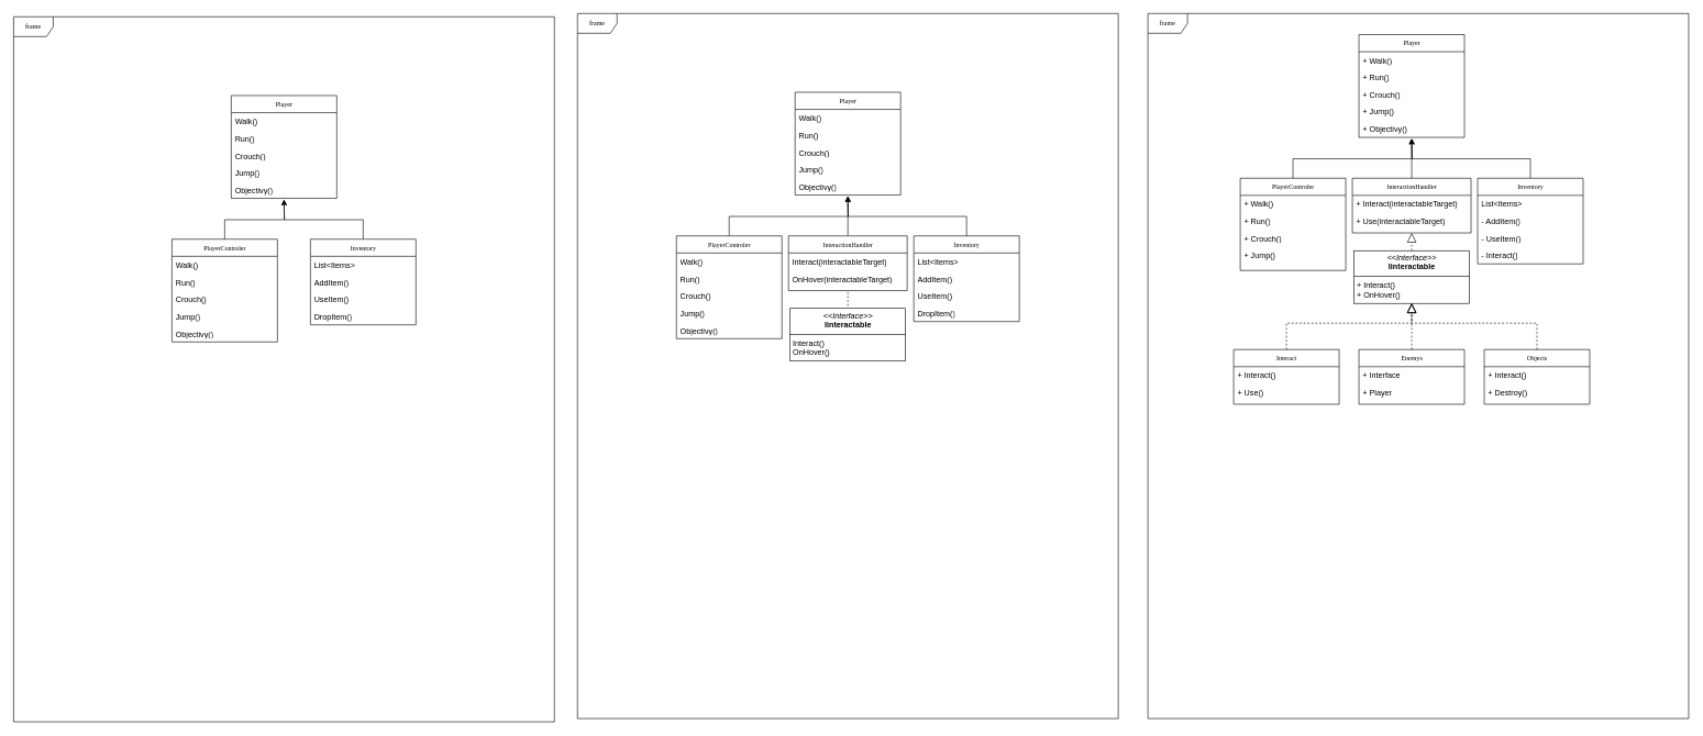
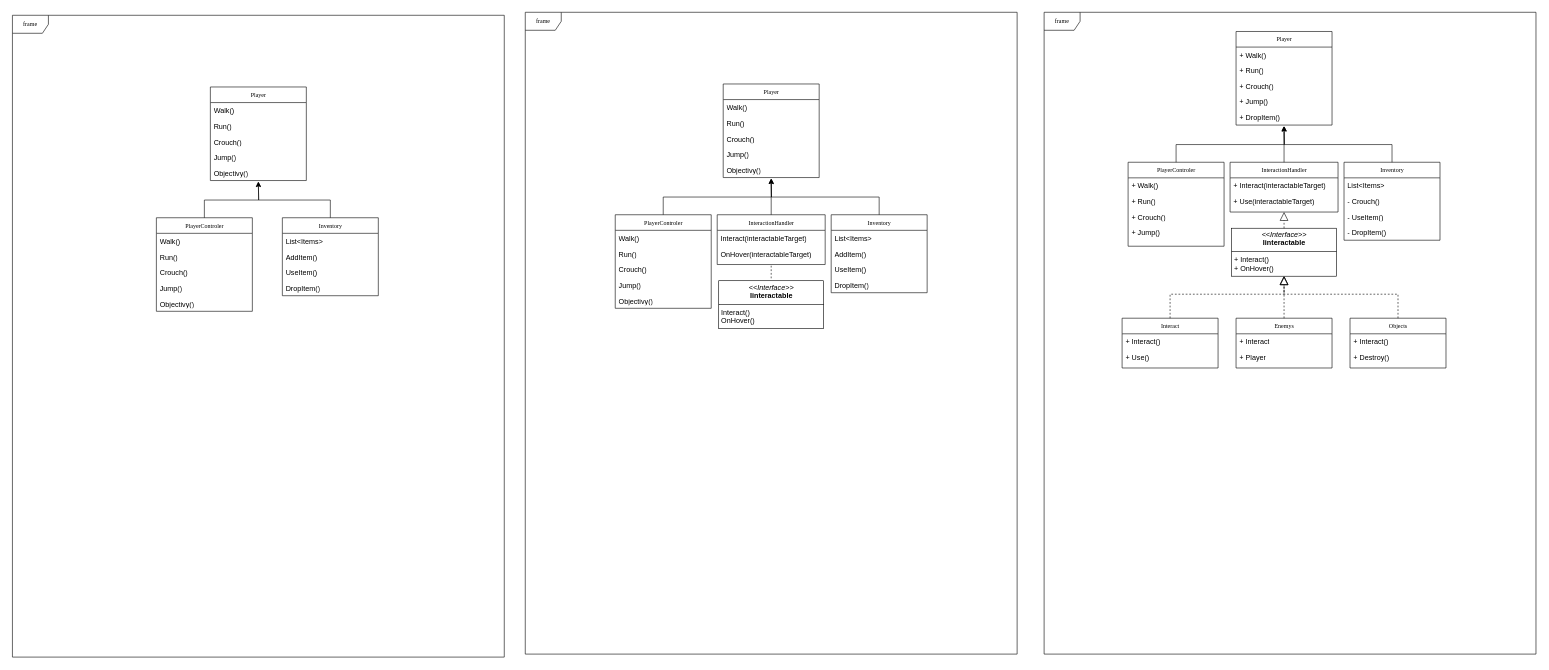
- <mxCell id="9" value="+ Objectivy()" style="text;html=1;strokeColor=none;fillColor=none;align=left;verticalAlign=top;spacingLeft=4;spacingRight=4;whiteSpace=wrap;overflow=hidden;rotatable=0;points=[[0,0.5],[1,0.5]];portConstraint=eastwest;" vertex="1" parent="4"><mxGeometry y="130" width="160" height="26" as="geometry" /></mxCell>
+ <mxCell id="9" value="+ DropItem()" style="text;html=1;strokeColor=none;fillColor=none;align=left;verticalAlign=top;spacingLeft=4;spacingRight=4;whiteSpace=wrap;overflow=hidden;rotatable=0;points=[[0,0.5],[1,0.5]];portConstraint=eastwest;" vertex="1" parent="4"><mxGeometry y="130" width="160" height="26" as="geometry" /></mxCell>
- <mxCell id="27" value="- AddItem()" style="text;html=1;strokeColor=none;fillColor=none;align=left;verticalAlign=top;spacingLeft=4;spacingRight=4;whiteSpace=wrap;overflow=hidden;rotatable=0;points=[[0,0.5],[1,0.5]];portConstraint=eastwest;" vertex="1" parent="25"><mxGeometry y="52" width="160" height="26" as="geometry" /></mxCell>
+ <mxCell id="27" value="- Crouch()" style="text;html=1;strokeColor=none;fillColor=none;align=left;verticalAlign=top;spacingLeft=4;spacingRight=4;whiteSpace=wrap;overflow=hidden;rotatable=0;points=[[0,0.5],[1,0.5]];portConstraint=eastwest;" vertex="1" parent="25"><mxGeometry y="52" width="160" height="26" as="geometry" /></mxCell>
- <mxCell id="29" value="- Interact()" style="text;html=1;strokeColor=none;fillColor=none;align=left;verticalAlign=top;spacingLeft=4;spacingRight=4;whiteSpace=wrap;overflow=hidden;rotatable=0;points=[[0,0.5],[1,0.5]];portConstraint=eastwest;" vertex="1" parent="25"><mxGeometry y="104" width="160" height="26" as="geometry" /></mxCell>
+ <mxCell id="29" value="- DropItem()" style="text;html=1;strokeColor=none;fillColor=none;align=left;verticalAlign=top;spacingLeft=4;spacingRight=4;whiteSpace=wrap;overflow=hidden;rotatable=0;points=[[0,0.5],[1,0.5]];portConstraint=eastwest;" vertex="1" parent="25"><mxGeometry y="104" width="160" height="26" as="geometry" /></mxCell>
- <mxCell id="32" value="+ Interface" style="text;html=1;strokeColor=none;fillColor=none;align=left;verticalAlign=top;spacingLeft=4;spacingRight=4;whiteSpace=wrap;overflow=hidden;rotatable=0;points=[[0,0.5],[1,0.5]];portConstraint=eastwest;" vertex="1" parent="31"><mxGeometry y="26" width="160" height="26" as="geometry" /></mxCell>
+ <mxCell id="32" value="+ Interact" style="text;html=1;strokeColor=none;fillColor=none;align=left;verticalAlign=top;spacingLeft=4;spacingRight=4;whiteSpace=wrap;overflow=hidden;rotatable=0;points=[[0,0.5],[1,0.5]];portConstraint=eastwest;" vertex="1" parent="31"><mxGeometry y="26" width="160" height="26" as="geometry" /></mxCell>
